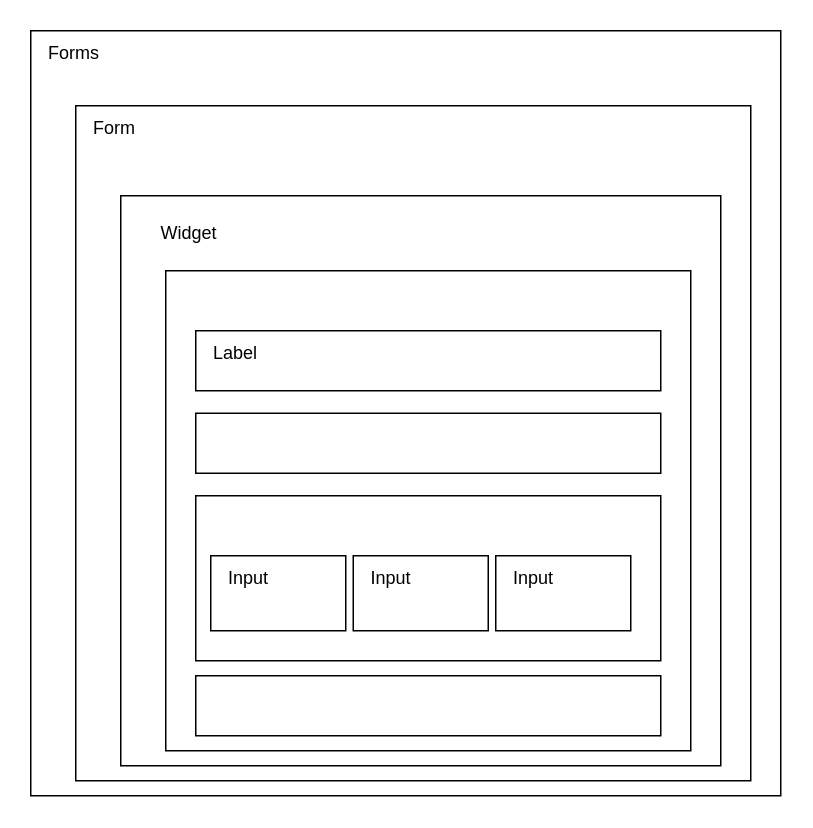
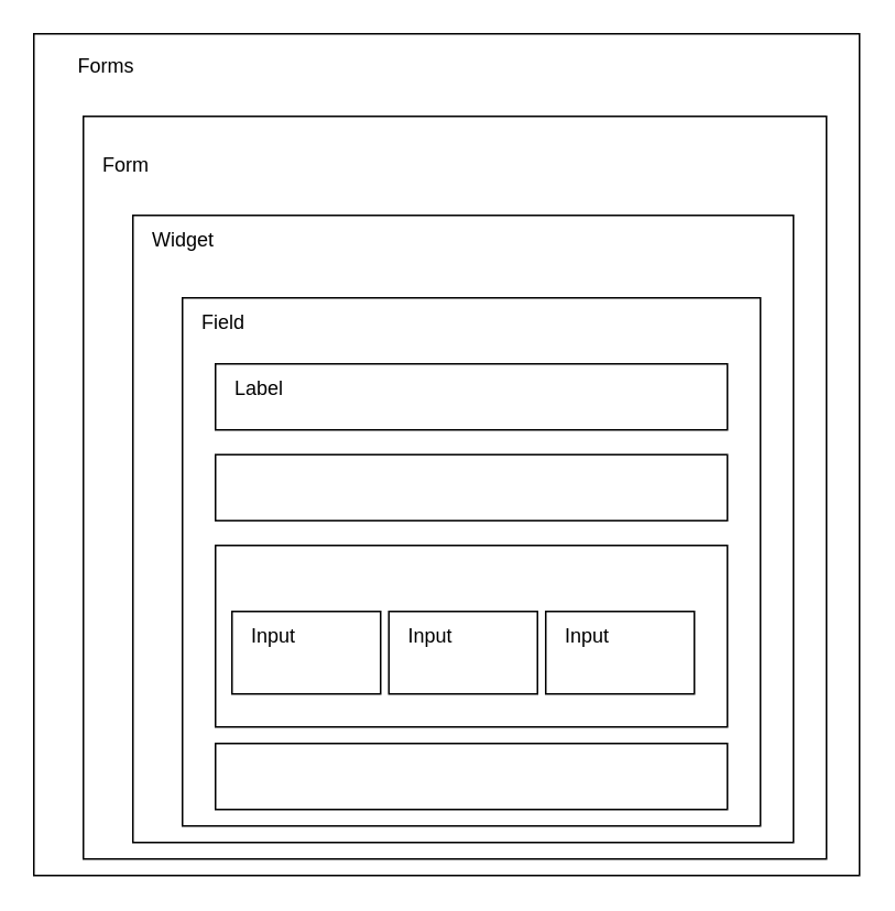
- <mxCell id="18" value="Forms" style="text;html=1;strokeColor=none;fillColor=none;align=left;verticalAlign=middle;whiteSpace=wrap;rounded=0;" parent="1" vertex="1"><mxGeometry x="30" y="20" width="60" height="30" as="geometry" /></mxCell>
+ <mxCell id="18" value="Forms" style="text;html=1;strokeColor=none;fillColor=none;align=left;verticalAlign=middle;whiteSpace=wrap;rounded=0;" parent="1" vertex="1"><mxGeometry x="45" y="25" width="60" height="30" as="geometry" /></mxCell>
- <mxCell id="4" value="Form&amp;nbsp;" style="text;html=1;strokeColor=none;fillColor=none;align=left;verticalAlign=middle;whiteSpace=wrap;rounded=0;" parent="1" vertex="1"><mxGeometry x="60" y="70" width="60" height="30" as="geometry" /></mxCell>
+ <mxCell id="4" value="Form&amp;nbsp;" style="text;html=1;strokeColor=none;fillColor=none;align=left;verticalAlign=middle;whiteSpace=wrap;rounded=0;" parent="1" vertex="1"><mxGeometry x="60" y="85" width="60" height="30" as="geometry" /></mxCell>
- <mxCell id="6" value="Widget" style="text;html=1;strokeColor=none;fillColor=none;align=left;verticalAlign=middle;whiteSpace=wrap;rounded=0;" parent="1" vertex="1"><mxGeometry x="105" y="140" width="130" height="30" as="geometry" /></mxCell>
+ <mxCell id="6" value="Widget" style="text;html=1;strokeColor=none;fillColor=none;align=left;verticalAlign=middle;whiteSpace=wrap;rounded=0;" parent="1" vertex="1"><mxGeometry x="90" y="130" width="130" height="30" as="geometry" /></mxCell>
+ <mxCell id="8" value="Field" style="text;html=1;strokeColor=none;fillColor=none;align=left;verticalAlign=middle;whiteSpace=wrap;rounded=0;" parent="1" vertex="1"><mxGeometry x="120" y="180" width="60" height="30" as="geometry" /></mxCell>
